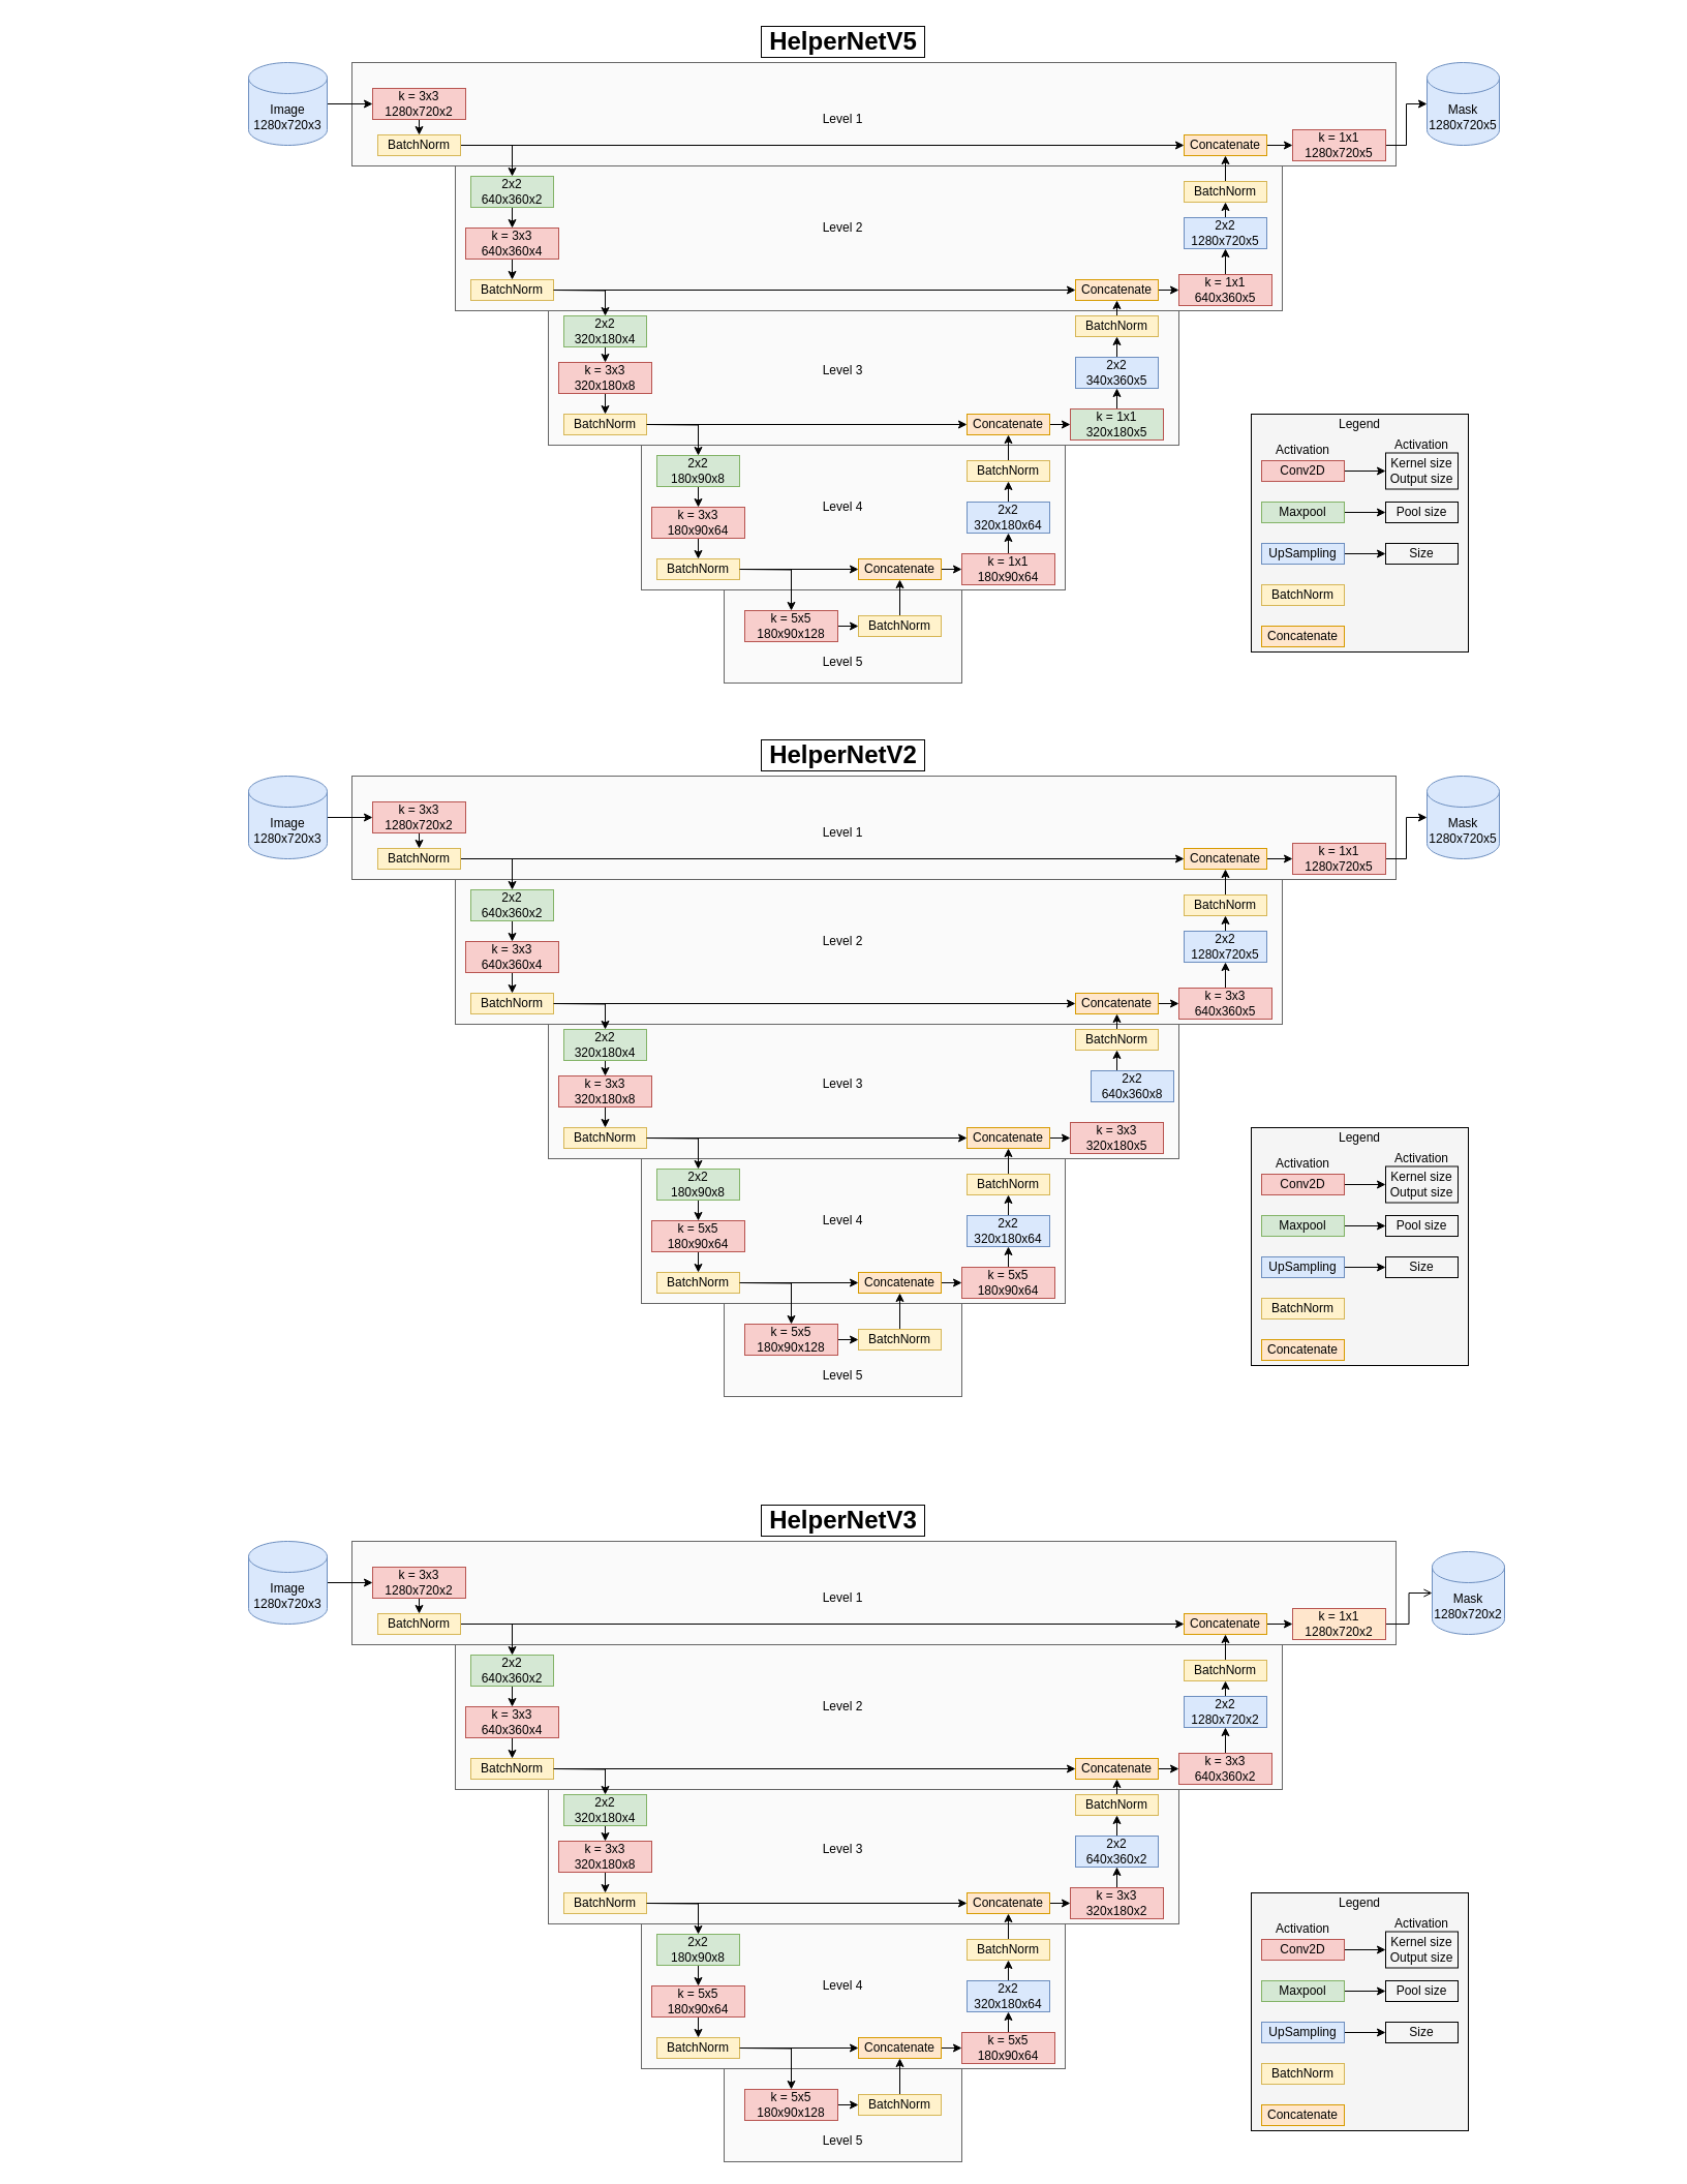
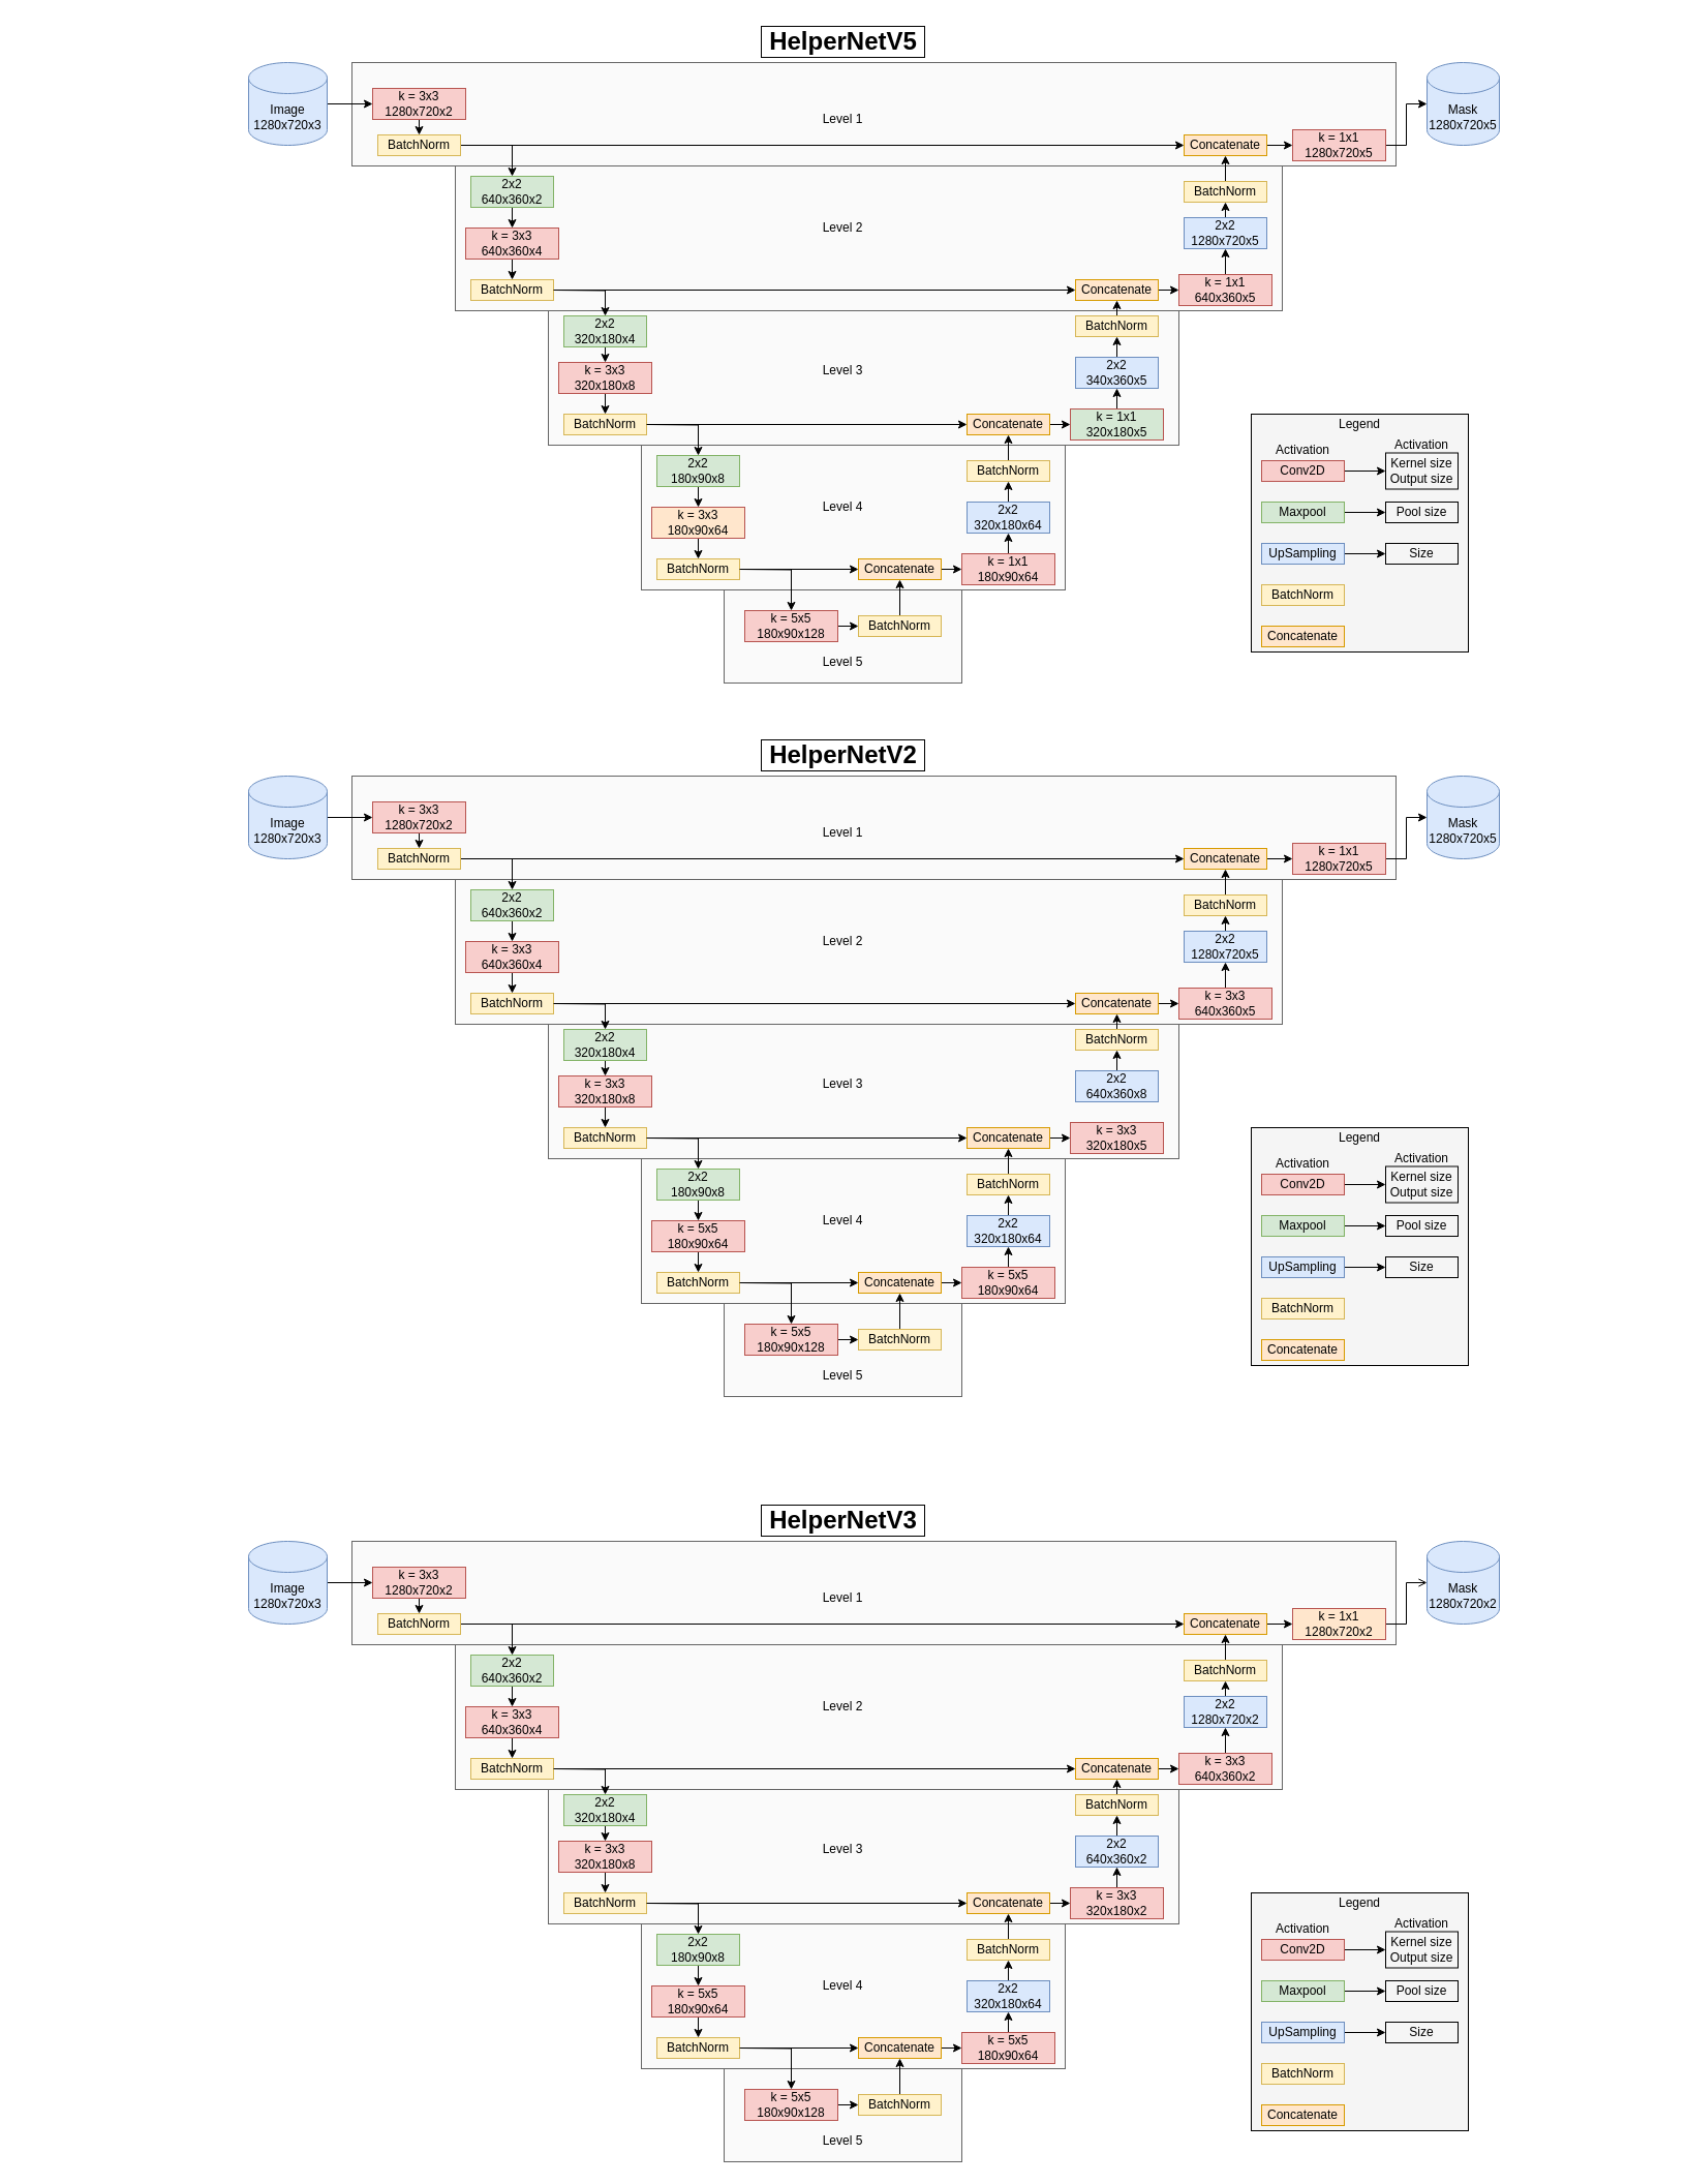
- <mxCell id="37" value="k = 3x3&lt;br&gt;180x90x64" style="rounded=0;whiteSpace=wrap;html=1;fillColor=#f8cecc;strokeColor=#b85450;" parent="1" vertex="1"><mxGeometry x="630" y="490" width="90" height="30" as="geometry" /></mxCell>
+ <mxCell id="37" value="k = 3x3&lt;br&gt;180x90x64" style="rounded=0;whiteSpace=wrap;html=1;fillColor=#ffe6cc;strokeColor=#b85450;" parent="1" vertex="1"><mxGeometry x="630" y="490" width="90" height="30" as="geometry" /></mxCell>
- <mxCell id="147" value="2x2&lt;br&gt;640x360x8" style="rounded=0;whiteSpace=wrap;html=1;fillColor=#dae8fc;strokeColor=#6c8ebf;" vertex="1" parent="1"><mxGeometry x="1055" y="1035" width="80" height="30" as="geometry" /></mxCell>
+ <mxCell id="147" value="2x2&lt;br&gt;640x360x8" style="rounded=0;whiteSpace=wrap;html=1;fillColor=#dae8fc;strokeColor=#6c8ebf;" vertex="1" parent="1"><mxGeometry x="1040" y="1035" width="80" height="30" as="geometry" /></mxCell>
- <mxCell id="249" value="Mask&lt;br&gt;1280x720x2" style="shape=cylinder3;whiteSpace=wrap;html=1;boundedLbl=1;backgroundOutline=1;size=15;fillColor=#dae8fc;strokeColor=#6c8ebf;" vertex="1" parent="1"><mxGeometry x="1385" y="1500" width="70" height="80" as="geometry" /></mxCell>
+ <mxCell id="249" value="Mask&lt;br&gt;1280x720x2" style="shape=cylinder3;whiteSpace=wrap;html=1;boundedLbl=1;backgroundOutline=1;size=15;fillColor=#dae8fc;strokeColor=#6c8ebf;" vertex="1" parent="1"><mxGeometry x="1380" y="1490" width="70" height="80" as="geometry" /></mxCell>
